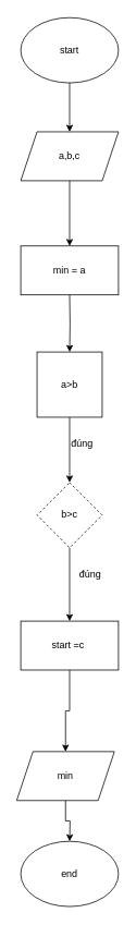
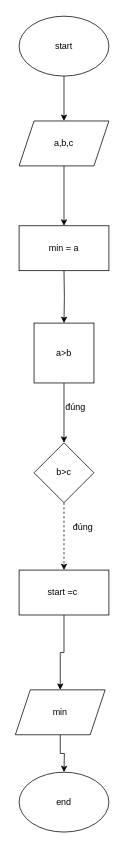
- <mxCell id="11" value="b&amp;gt;c" style="rhombus;whiteSpace=wrap;html=1;dashed=1;" vertex="1" parent="1"><mxGeometry x="45" y="590" width="80" height="80" as="geometry" /></mxCell>
+ <mxCell id="11" value="b&amp;gt;c" style="rhombus;whiteSpace=wrap;html=1;" vertex="1" parent="1"><mxGeometry x="45" y="590" width="80" height="80" as="geometry" /></mxCell>
- <mxCell id="10" value="" style="edgeStyle=orthogonalEdgeStyle;rounded=0;orthogonalLoop=1;jettySize=auto;html=1;" edge="1" parent="1" source="11" target="14"><mxGeometry relative="1" as="geometry" /></mxCell>
+ <mxCell id="10" value="" style="edgeStyle=orthogonalEdgeStyle;rounded=0;orthogonalLoop=1;jettySize=auto;html=1;dashed=1;" edge="1" parent="1" source="11" target="14"><mxGeometry relative="1" as="geometry" /></mxCell>
